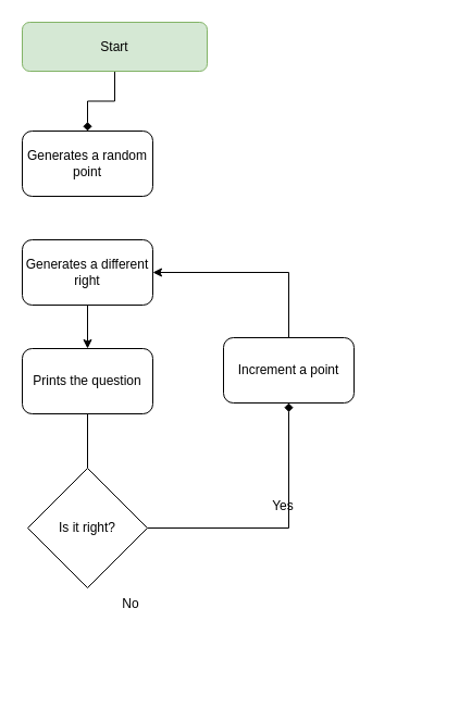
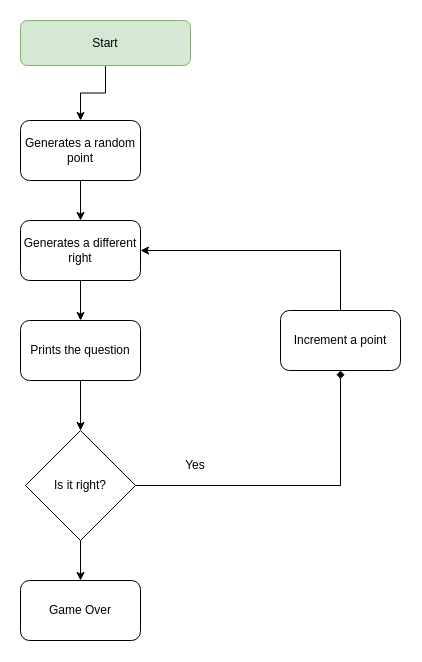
- <mxCell id="2" style="edgeStyle=orthogonalEdgeStyle;rounded=0;orthogonalLoop=1;jettySize=auto;html=1;exitX=0.5;exitY=1;exitDx=0;exitDy=0;endArrow=diamond;" edge="1" parent="1" source="3" target="5"><mxGeometry relative="1" as="geometry" /></mxCell>
+ <mxCell id="2" style="edgeStyle=orthogonalEdgeStyle;rounded=0;orthogonalLoop=1;jettySize=auto;html=1;exitX=0.5;exitY=1;exitDx=0;exitDy=0;" edge="1" parent="1" source="3" target="5"><mxGeometry relative="1" as="geometry" /></mxCell>
+ <mxCell id="4" style="edgeStyle=orthogonalEdgeStyle;rounded=0;orthogonalLoop=1;jettySize=auto;html=1;exitX=0.5;exitY=1;exitDx=0;exitDy=0;" edge="1" parent="1" source="5" target="7"><mxGeometry relative="1" as="geometry" /></mxCell>
- <mxCell id="15" value="Increment a point" style="rounded=1;whiteSpace=wrap;html=1;" vertex="1" parent="1"><mxGeometry x="205" y="310" width="120" height="60" as="geometry" /></mxCell>
+ <mxCell id="15" value="Increment a point" style="rounded=1;whiteSpace=wrap;html=1;" vertex="1" parent="1"><mxGeometry x="280" y="310" width="120" height="60" as="geometry" /></mxCell>
- <mxCell id="8" style="edgeStyle=orthogonalEdgeStyle;rounded=0;orthogonalLoop=1;jettySize=auto;html=1;exitX=0.5;exitY=1;exitDx=0;exitDy=0;endArrow=none;" edge="1" parent="1" source="9" target="12"><mxGeometry relative="1" as="geometry" /></mxCell>
+ <mxCell id="8" style="edgeStyle=orthogonalEdgeStyle;rounded=0;orthogonalLoop=1;jettySize=auto;html=1;exitX=0.5;exitY=1;exitDx=0;exitDy=0;" edge="1" parent="1" source="9" target="12"><mxGeometry relative="1" as="geometry" /></mxCell>
- <mxCell id="13" value="Yes" style="text;html=1;strokeColor=none;fillColor=none;align=center;verticalAlign=middle;whiteSpace=wrap;rounded=0;" vertex="1" parent="1"><mxGeometry x="230" y="450" width="60" height="30" as="geometry" /></mxCell>
+ <mxCell id="13" value="Yes" style="text;html=1;strokeColor=none;fillColor=none;align=center;verticalAlign=middle;whiteSpace=wrap;rounded=0;" vertex="1" parent="1"><mxGeometry x="165" y="450" width="60" height="30" as="geometry" /></mxCell>
- <mxCell id="17" value="No" style="text;html=1;strokeColor=none;fillColor=none;align=center;verticalAlign=middle;whiteSpace=wrap;rounded=0;" vertex="1" parent="1"><mxGeometry x="90" y="540" width="60" height="30" as="geometry" /></mxCell>
+ <mxCell id="11" style="edgeStyle=orthogonalEdgeStyle;rounded=0;orthogonalLoop=1;jettySize=auto;html=1;exitX=0.5;exitY=1;exitDx=0;exitDy=0;" edge="1" parent="1" source="12" target="16"><mxGeometry relative="1" as="geometry" /></mxCell>
+ <mxCell id="16" value="Game Over" style="rounded=1;whiteSpace=wrap;html=1;" vertex="1" parent="1"><mxGeometry x="20" y="580" width="120" height="60" as="geometry" /></mxCell>
